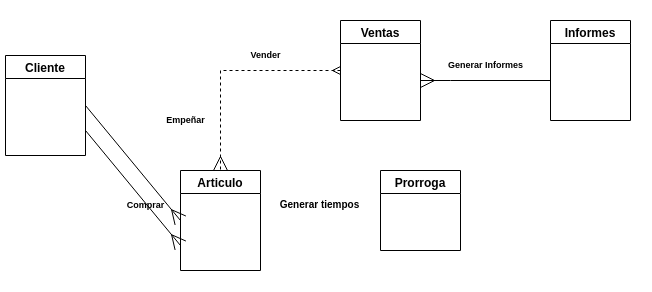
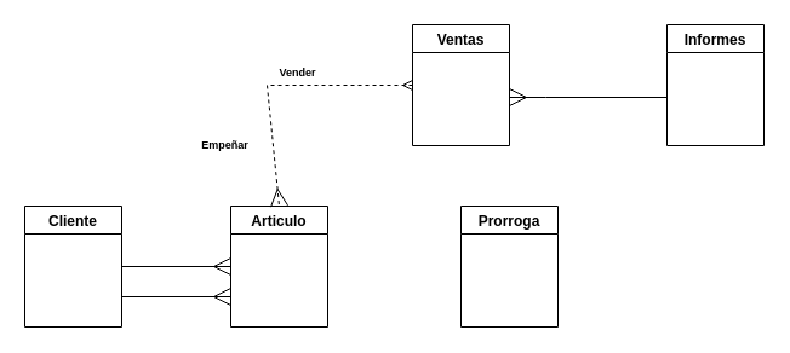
- <mxCell id="14" value="&lt;font style=&quot;font-size: 9px;&quot;&gt;Vender&lt;/font&gt;" style="text;strokeColor=none;fillColor=none;html=1;fontSize=24;fontStyle=1;verticalAlign=middle;align=center;strokeWidth=0;" parent="1" vertex="1"><mxGeometry x="230" y="40" width="70" height="20" as="geometry" /></mxCell>
+ <mxCell id="14" value="&lt;font style=&quot;font-size: 9px;&quot;&gt;Vender&lt;/font&gt;" style="text;strokeColor=none;fillColor=none;html=1;fontSize=24;fontStyle=1;verticalAlign=middle;align=center;strokeWidth=0;" parent="1" vertex="1"><mxGeometry x="210" y="45" width="70" height="20" as="geometry" /></mxCell>
- <mxCell id="15" value="&lt;font style=&quot;font-size: 9px;&quot;&gt;Generar Informes&lt;/font&gt;" style="text;strokeColor=none;fillColor=none;html=1;fontSize=24;fontStyle=1;verticalAlign=middle;align=center;strokeWidth=0;" parent="1" vertex="1"><mxGeometry x="450" y="50" width="70" height="20" as="geometry" /></mxCell>
- <mxCell id="4" value="Cliente" style="swimlane;" parent="1" vertex="1"><mxGeometry x="5" y="55" width="80" height="100" as="geometry" /></mxCell>
+ <mxCell id="4" value="Cliente" style="swimlane;" parent="1" vertex="1"><mxGeometry x="20" y="170" width="80" height="100" as="geometry" /></mxCell>
- <mxCell id="11" value="&lt;font style=&quot;font-size: 9px;&quot;&gt;Comprar&lt;/font&gt;" style="text;strokeColor=none;fillColor=none;html=1;fontSize=24;fontStyle=1;verticalAlign=middle;align=center;strokeWidth=0;" parent="1" vertex="1"><mxGeometry x="110" y="190" width="70" height="20" as="geometry" /></mxCell>
- <mxCell id="13" value="&lt;font size=&quot;1&quot;&gt;Generar tiempos&lt;/font&gt;" style="text;strokeColor=none;fillColor=none;html=1;fontSize=24;fontStyle=1;verticalAlign=middle;align=center;strokeWidth=0;" parent="1" vertex="1"><mxGeometry x="283.5" y="190" width="70" height="20" as="geometry" /></mxCell>
- <mxCell id="3" value="Prorroga" style="swimlane;" parent="1" vertex="1"><mxGeometry x="380" y="170" width="80" height="80" as="geometry" /></mxCell>
+ <mxCell id="3" value="Prorroga" style="swimlane;" parent="1" vertex="1"><mxGeometry x="380" y="170" width="80" height="100" as="geometry" /></mxCell>
- <mxCell id="2" value="Articulo" style="swimlane;" parent="1" vertex="1"><mxGeometry x="180" y="170" width="80" height="100" as="geometry" /></mxCell>
+ <mxCell id="2" value="Articulo" style="swimlane;" parent="1" vertex="1"><mxGeometry x="190" y="170" width="80" height="100" as="geometry" /></mxCell>
